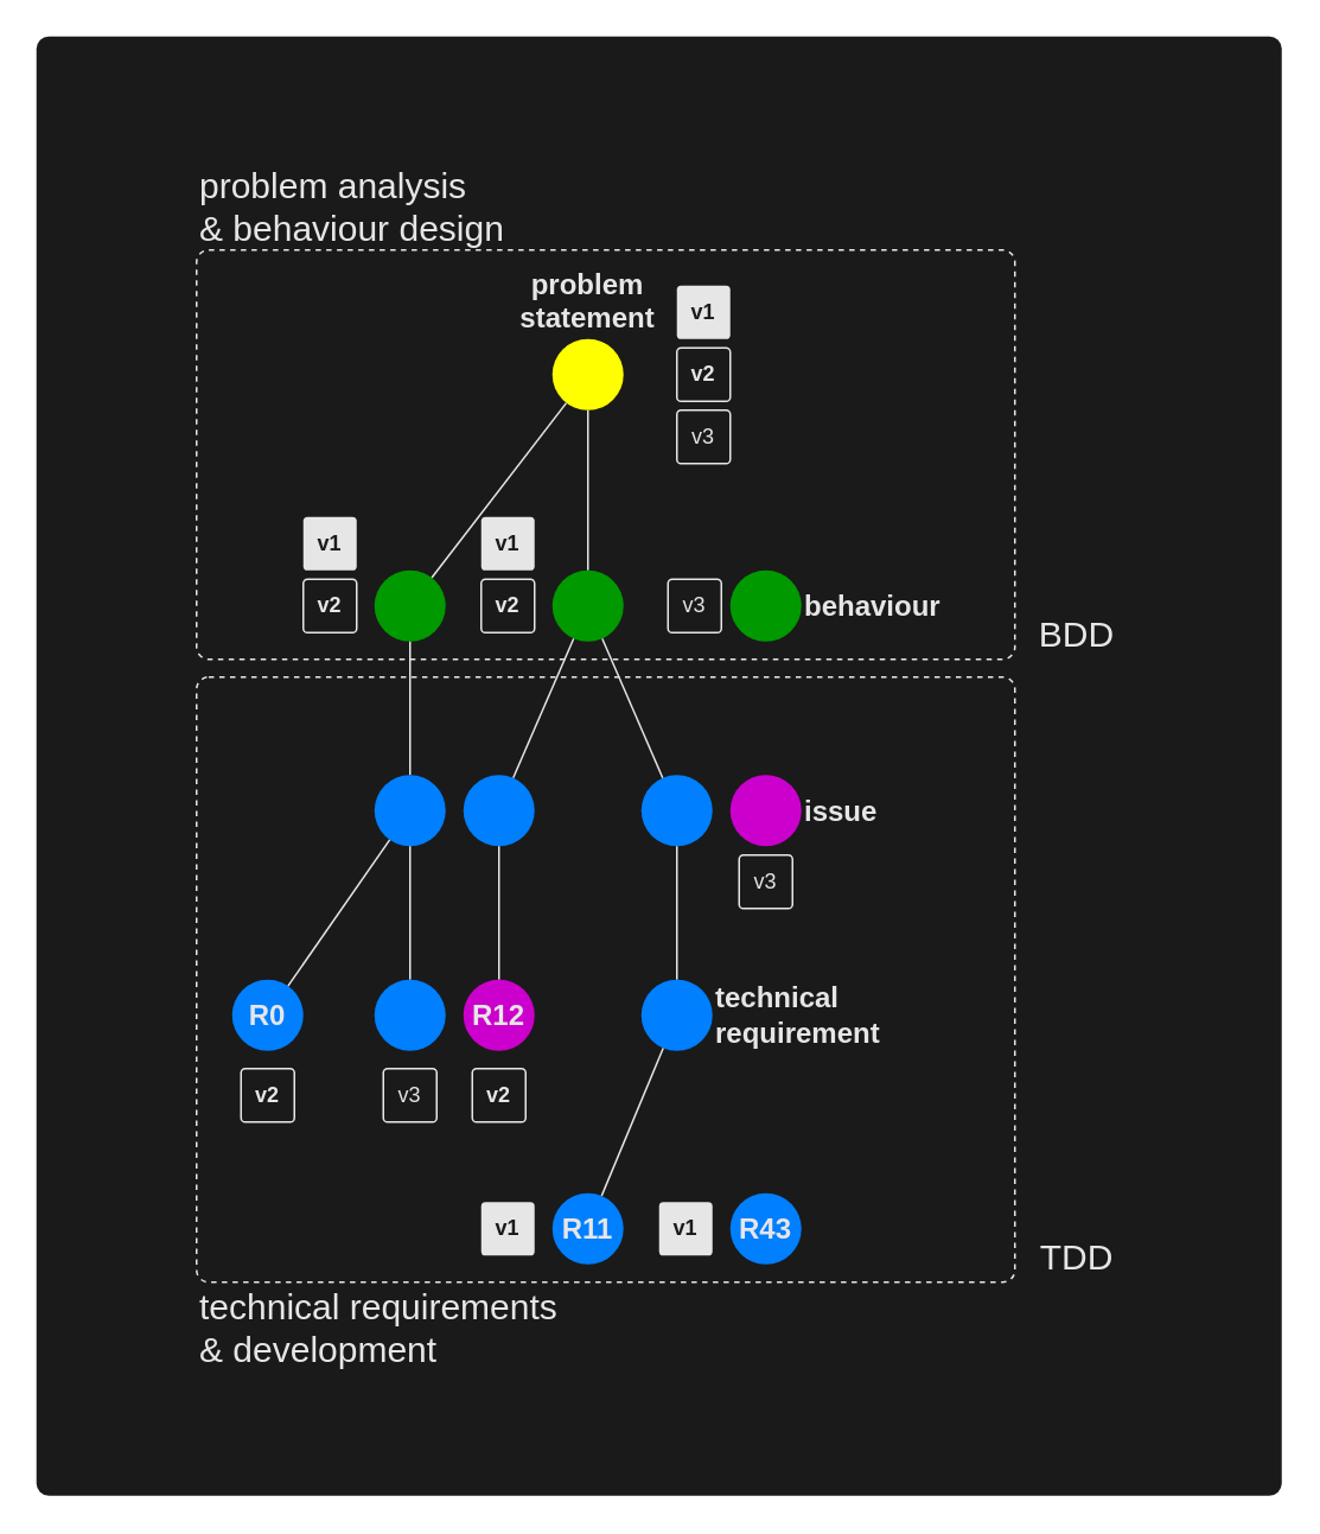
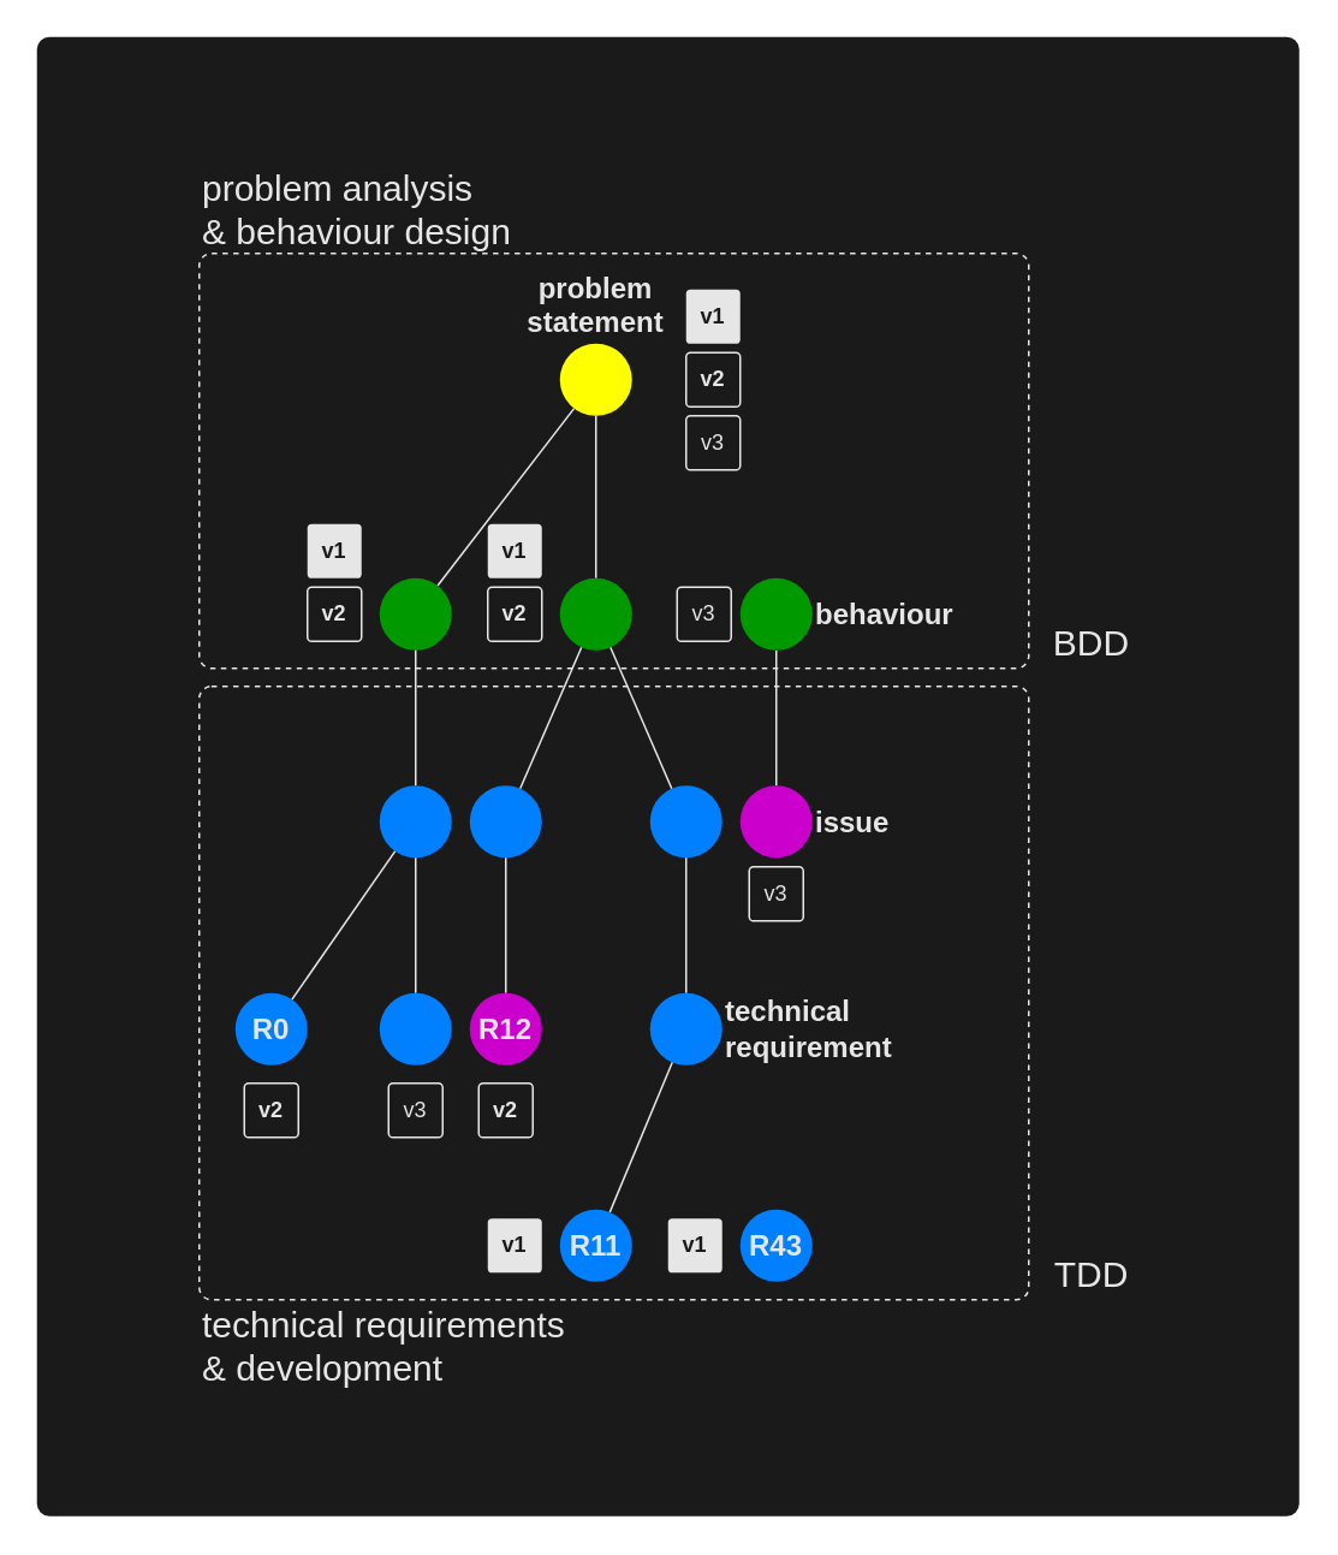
+ <mxCell id="7" style="edgeStyle=none;html=1;endArrow=none;endFill=0;strokeColor=#E6E6E6;" parent="1" source="14" target="13" edge="1"><mxGeometry relative="1" as="geometry" /></mxCell>
